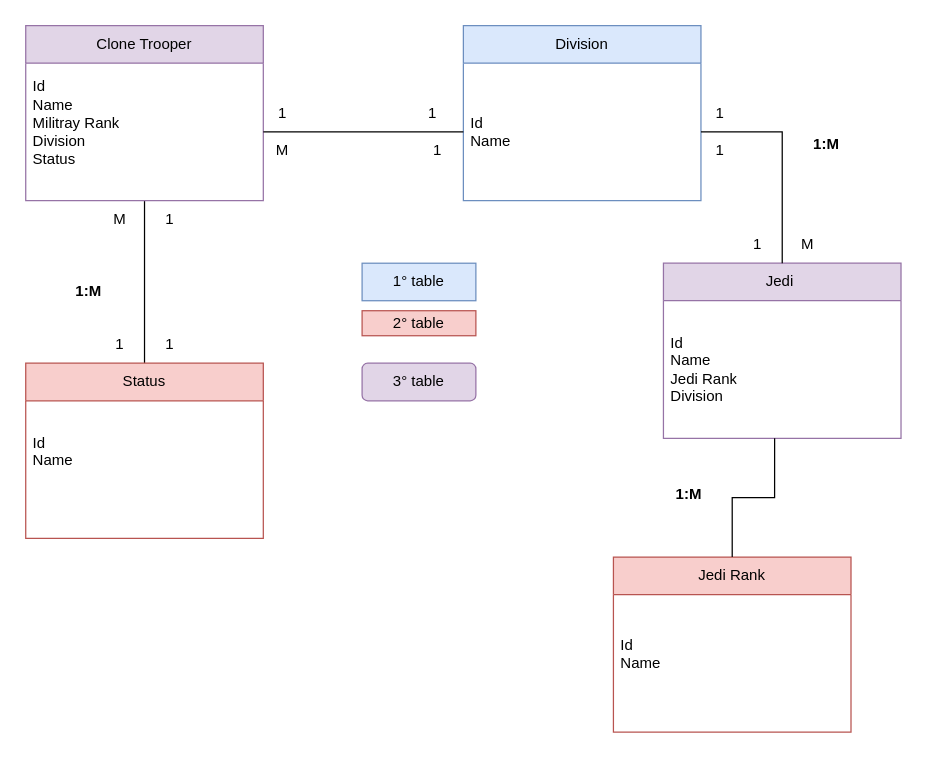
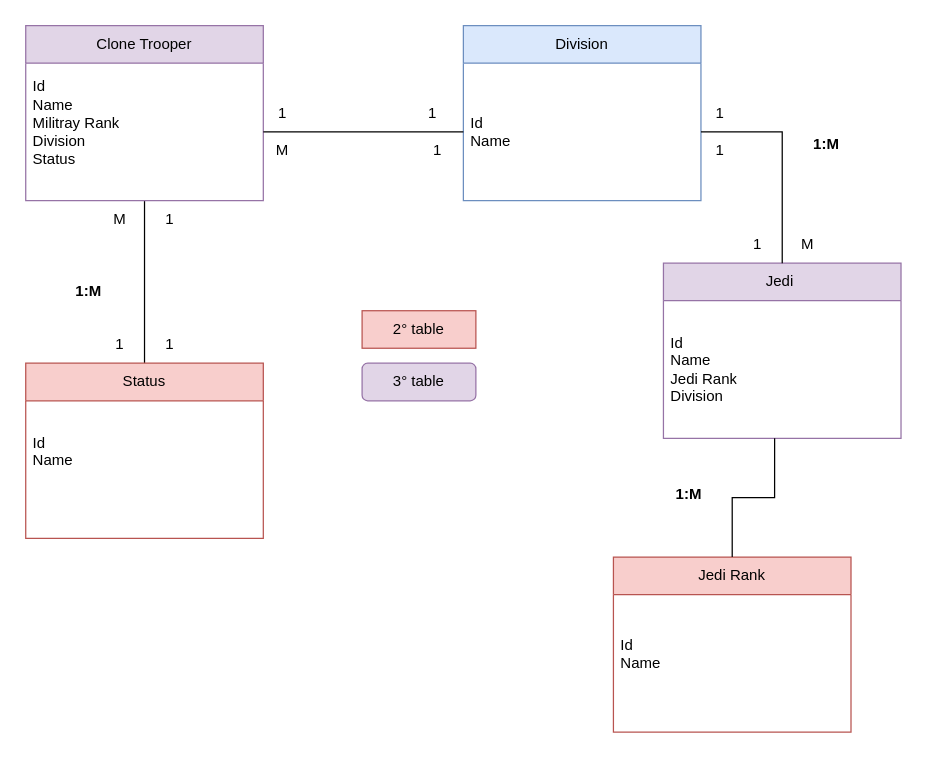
- <mxCell id="31" value="1° table" style="rounded=0;whiteSpace=wrap;html=1;fillColor=#dae8fc;strokeColor=#6c8ebf;" vertex="1" parent="1"><mxGeometry x="289" y="210" width="91" height="30" as="geometry" /></mxCell>
- <mxCell id="32" value="2° table" style="rounded=0;whiteSpace=wrap;html=1;fillColor=#f8cecc;strokeColor=#b85450;" vertex="1" parent="1"><mxGeometry x="289" y="248" width="91" height="20" as="geometry" /></mxCell>
+ <mxCell id="32" value="2° table" style="rounded=0;whiteSpace=wrap;html=1;fillColor=#f8cecc;strokeColor=#b85450;" vertex="1" parent="1"><mxGeometry x="289" y="248" width="91" height="30" as="geometry" /></mxCell>
